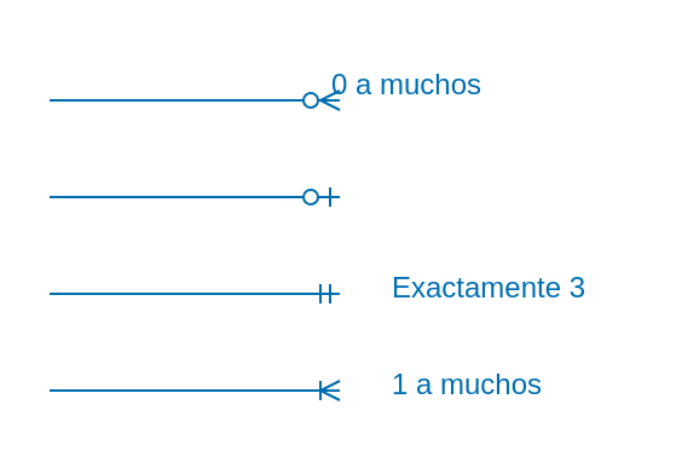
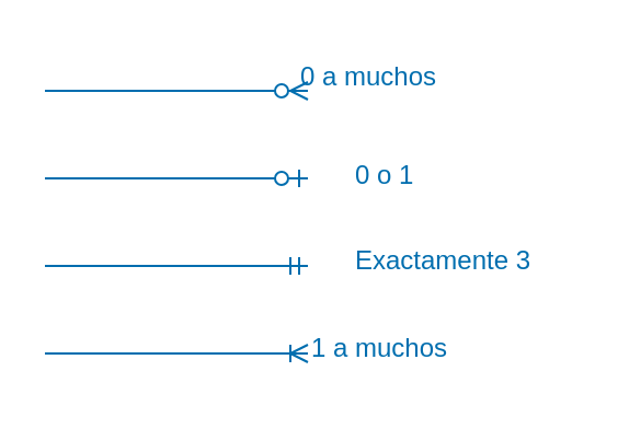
+ <mxCell id="7" value="0 o 1" style="text;html=1;align=left;verticalAlign=middle;resizable=0;points=[];autosize=1;strokeColor=none;fillColor=none;fontColor=#006EAF;" vertex="1" parent="1"><mxGeometry x="160" y="65" width="50" height="30" as="geometry" /></mxCell>
- <mxCell id="5" value="1 a muchos" style="text;html=1;align=left;verticalAlign=middle;resizable=1;points=[];autosize=1;strokeColor=none;fillColor=none;movable=1;rotatable=1;deletable=1;editable=1;connectable=1;fontColor=#006EAF;" vertex="1" parent="1"><mxGeometry x="160" y="144" width="90" height="30" as="geometry" /></mxCell>
+ <mxCell id="5" value="1 a muchos" style="text;html=1;align=left;verticalAlign=middle;resizable=1;points=[];autosize=1;strokeColor=none;fillColor=none;movable=1;rotatable=1;deletable=1;editable=1;connectable=1;fontColor=#006EAF;" vertex="1" parent="1"><mxGeometry x="140" y="144" width="90" height="30" as="geometry" /></mxCell>
